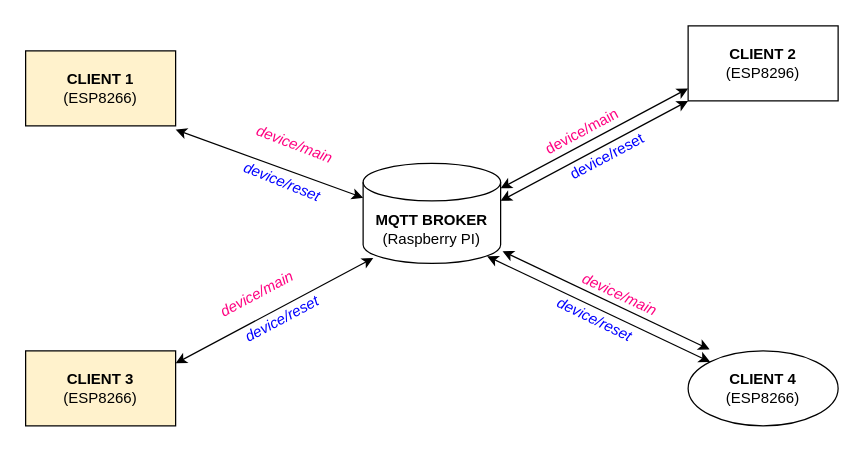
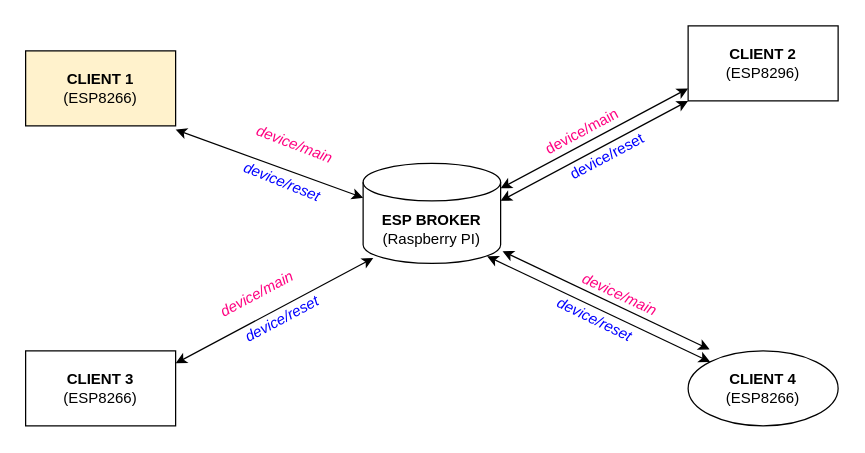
- <mxCell id="3" value="&lt;b&gt;MQTT BROKER&lt;/b&gt;&lt;div&gt;(Raspberry PI)&lt;/div&gt;" style="shape=cylinder3;whiteSpace=wrap;html=1;boundedLbl=1;backgroundOutline=1;size=15;" parent="1" vertex="1"><mxGeometry x="290" y="130" width="110" height="80" as="geometry" /></mxCell>
+ <mxCell id="3" value="&lt;b&gt;ESP BROKER&lt;/b&gt;&lt;div&gt;(Raspberry PI)&lt;/div&gt;" style="shape=cylinder3;whiteSpace=wrap;html=1;boundedLbl=1;backgroundOutline=1;size=15;" parent="1" vertex="1"><mxGeometry x="290" y="130" width="110" height="80" as="geometry" /></mxCell>
- <mxCell id="2" value="&lt;b&gt;CLIENT 3&lt;/b&gt;&lt;div&gt;(ESP8266)&lt;/div&gt;" style="rounded=0;whiteSpace=wrap;html=1;fillColor=#fff2cc;" parent="1" vertex="1"><mxGeometry x="20" y="280" width="120" height="60" as="geometry" /></mxCell>
+ <mxCell id="2" value="&lt;b&gt;CLIENT 3&lt;/b&gt;&lt;div&gt;(ESP8266)&lt;/div&gt;" style="rounded=0;whiteSpace=wrap;html=1;" parent="1" vertex="1"><mxGeometry x="20" y="280" width="120" height="60" as="geometry" /></mxCell>
